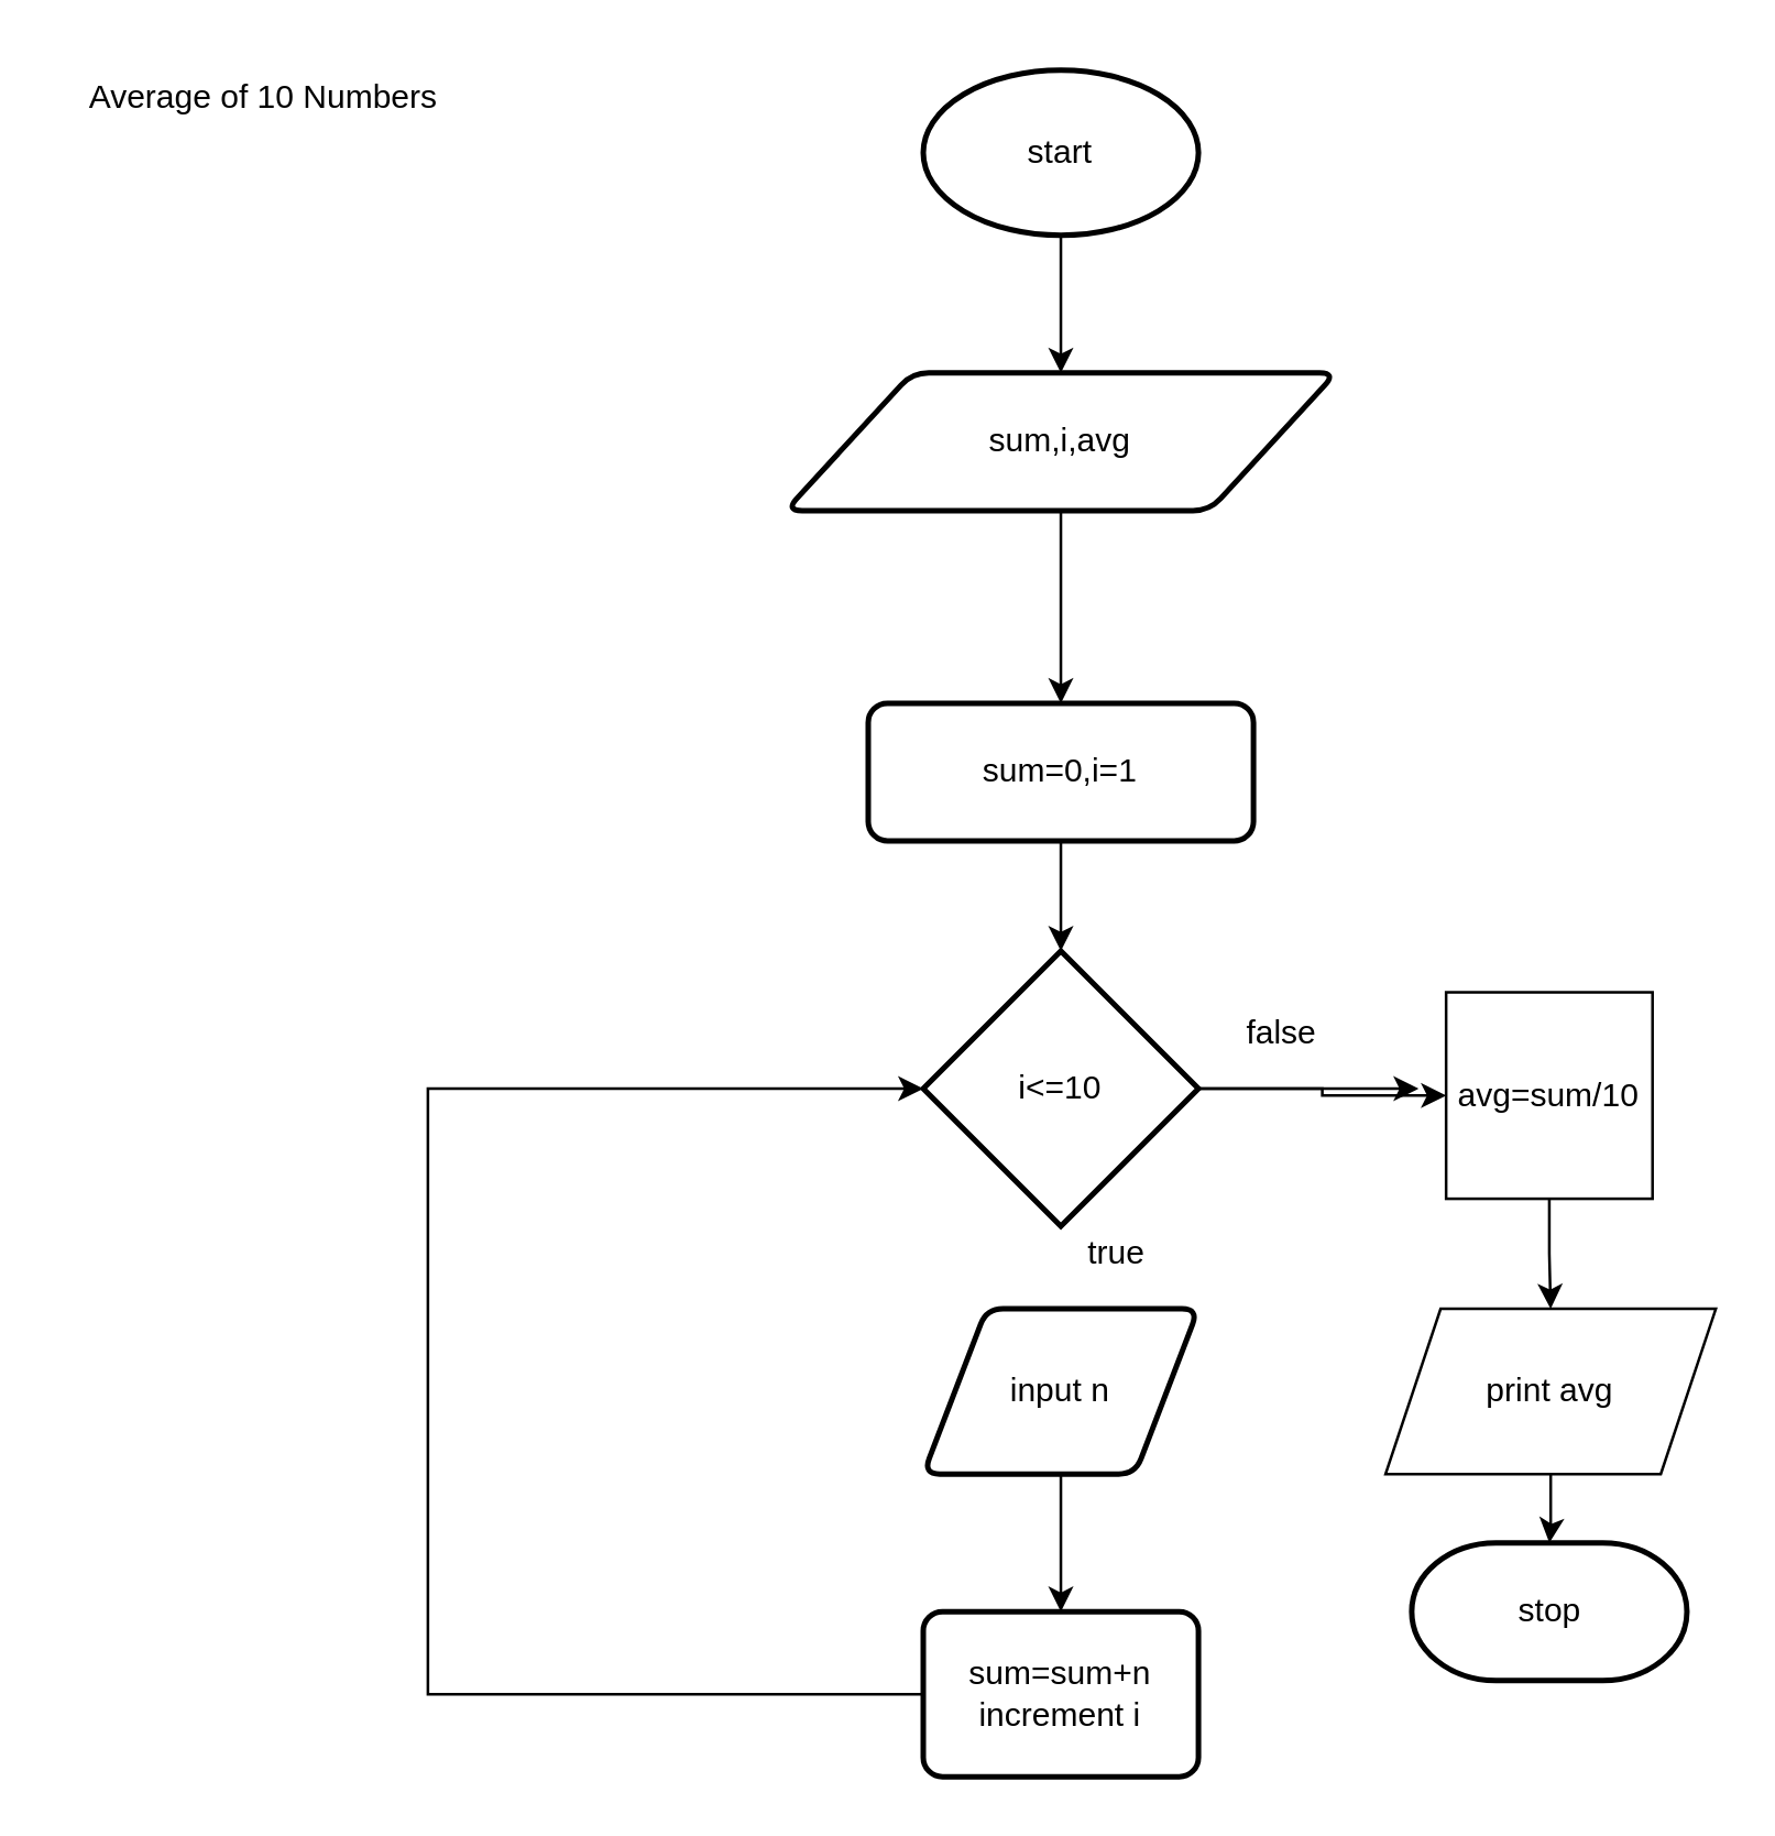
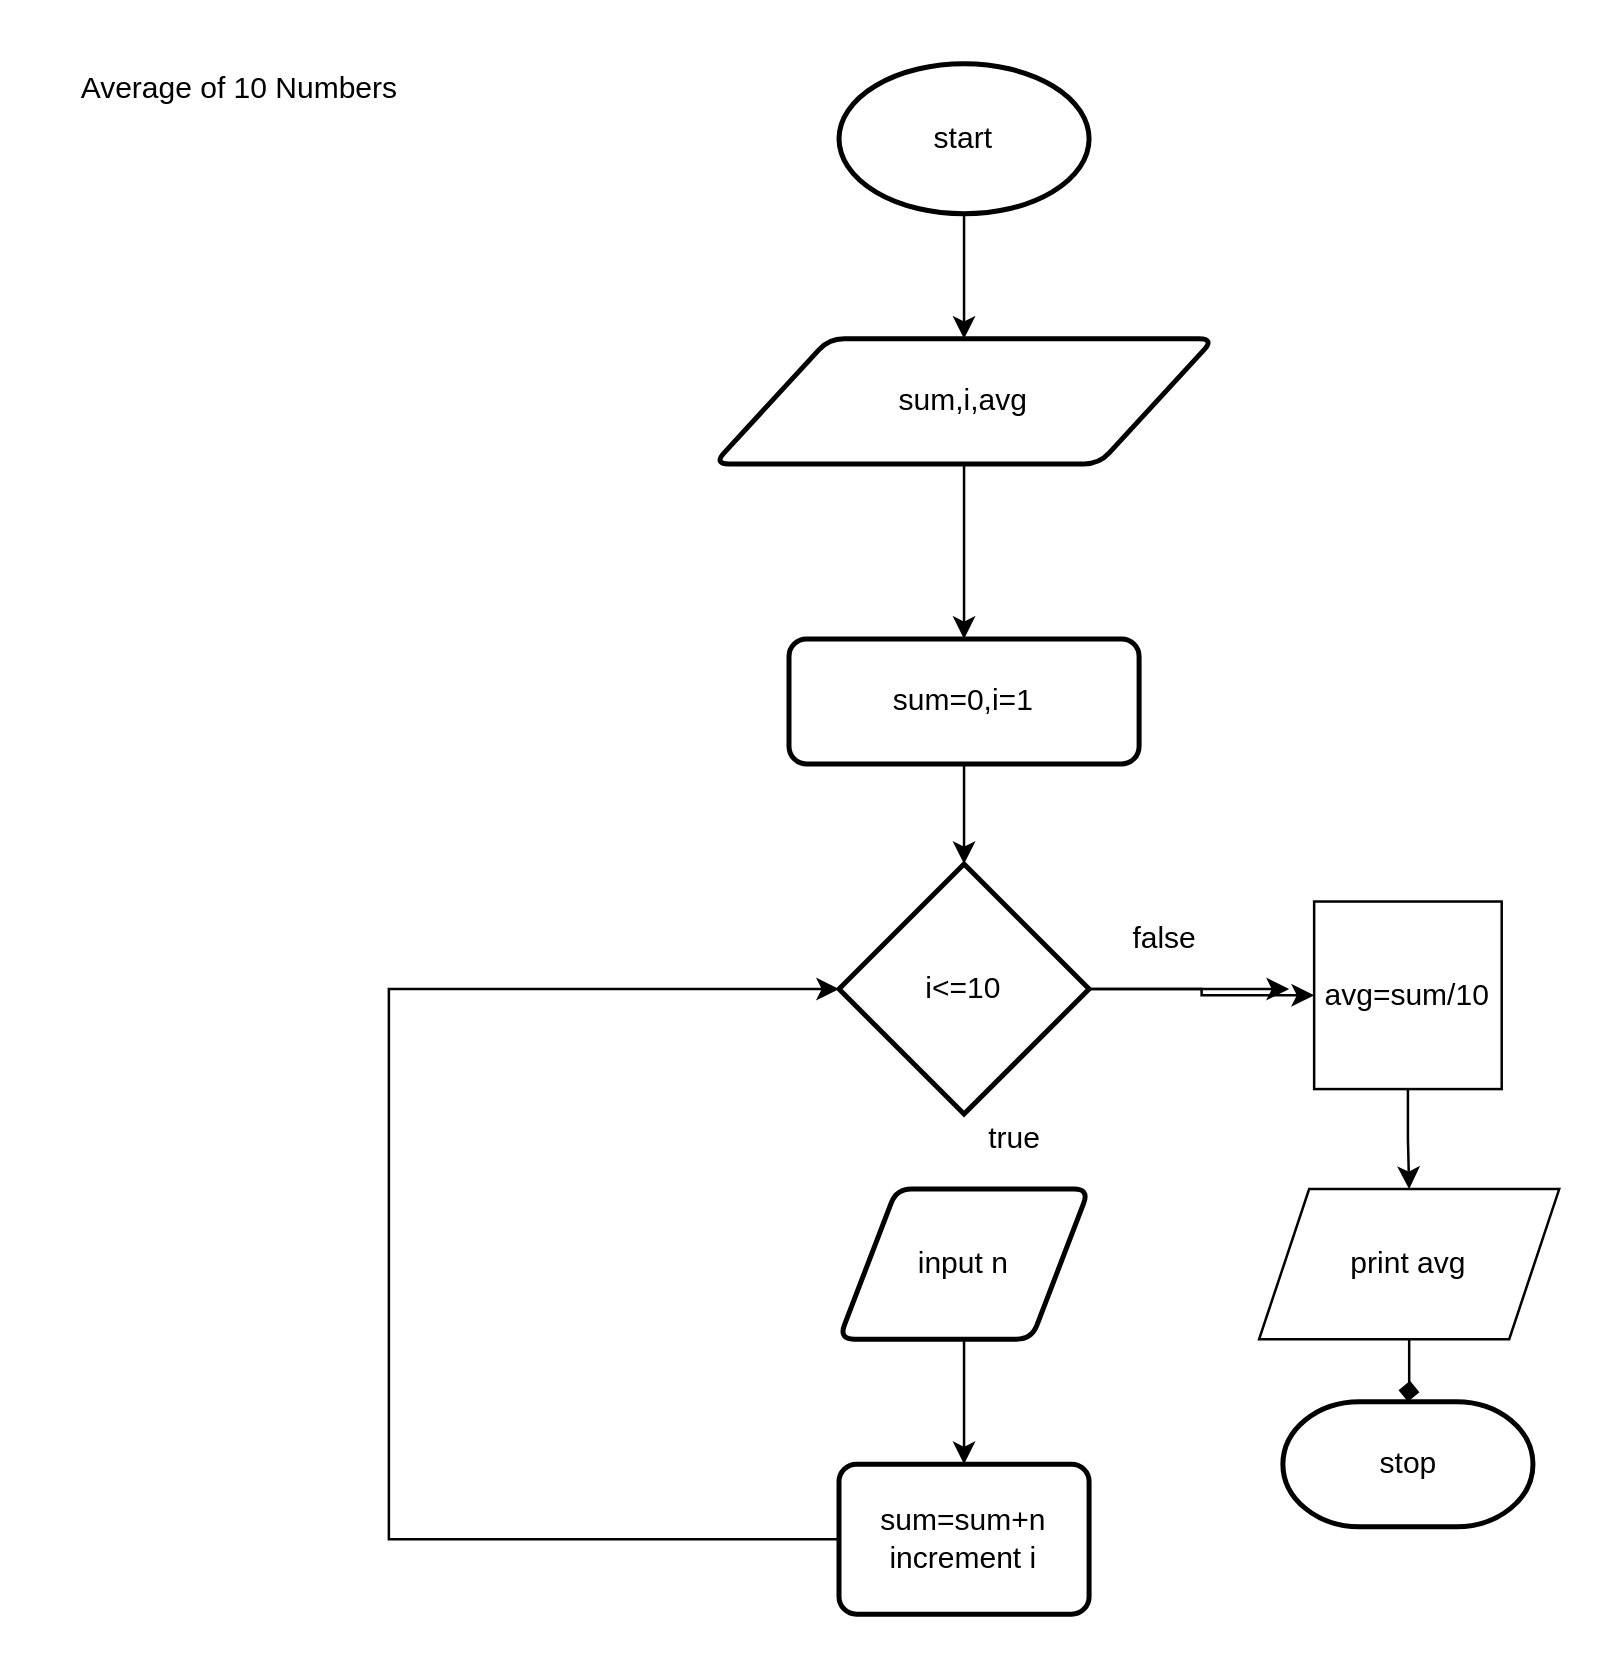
- <mxCell id="19" value="" style="edgeStyle=orthogonalEdgeStyle;rounded=0;orthogonalLoop=1;jettySize=auto;html=1;" edge="1" parent="1" source="20" target="21"><mxGeometry relative="1" as="geometry" /></mxCell>
+ <mxCell id="19" value="" style="edgeStyle=orthogonalEdgeStyle;rounded=0;orthogonalLoop=1;jettySize=auto;html=1;endArrow=diamond;" edge="1" parent="1" source="20" target="21"><mxGeometry relative="1" as="geometry" /></mxCell>
